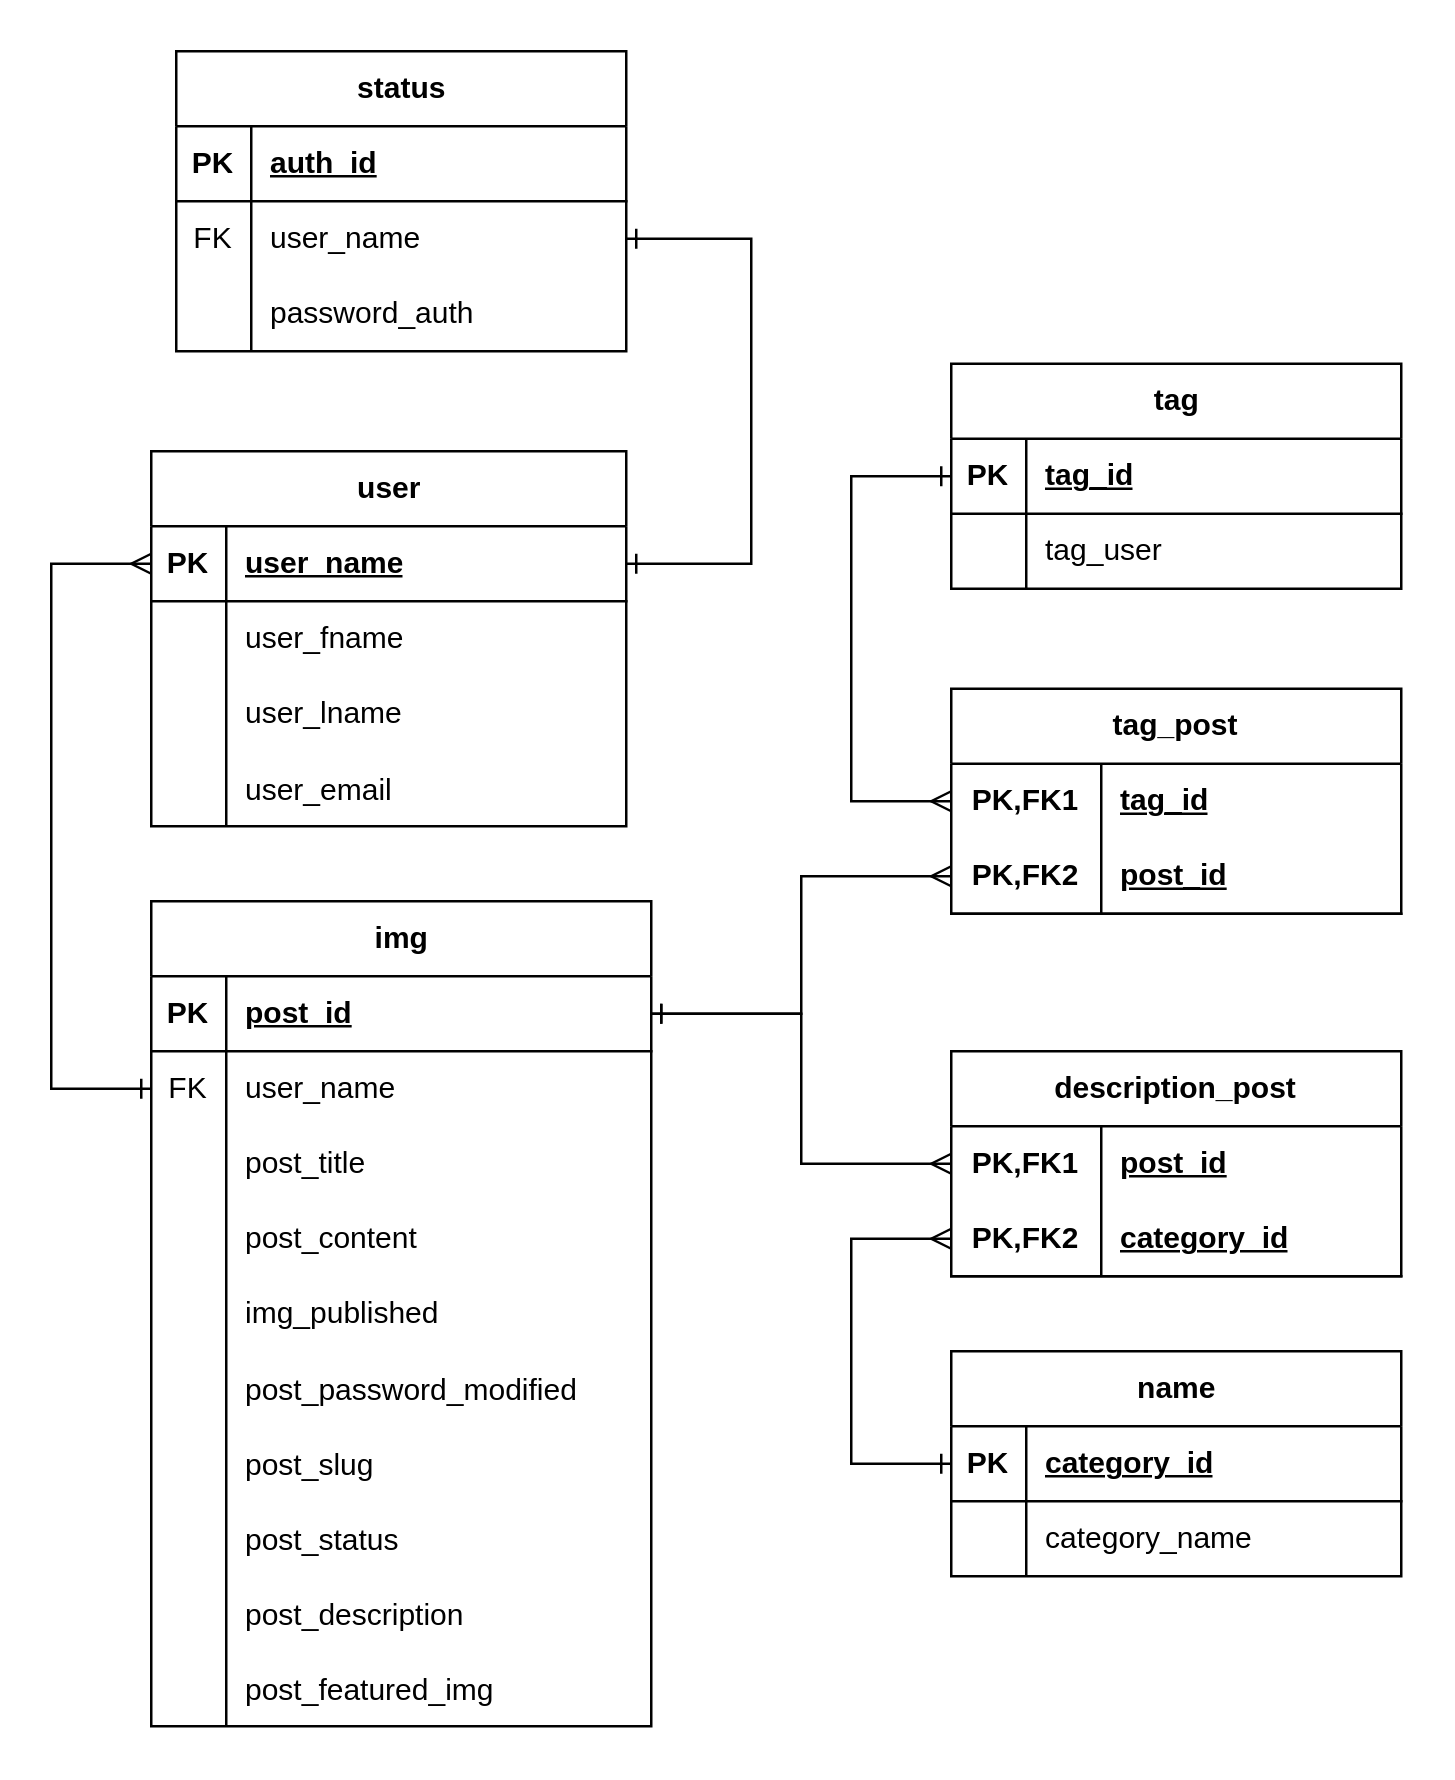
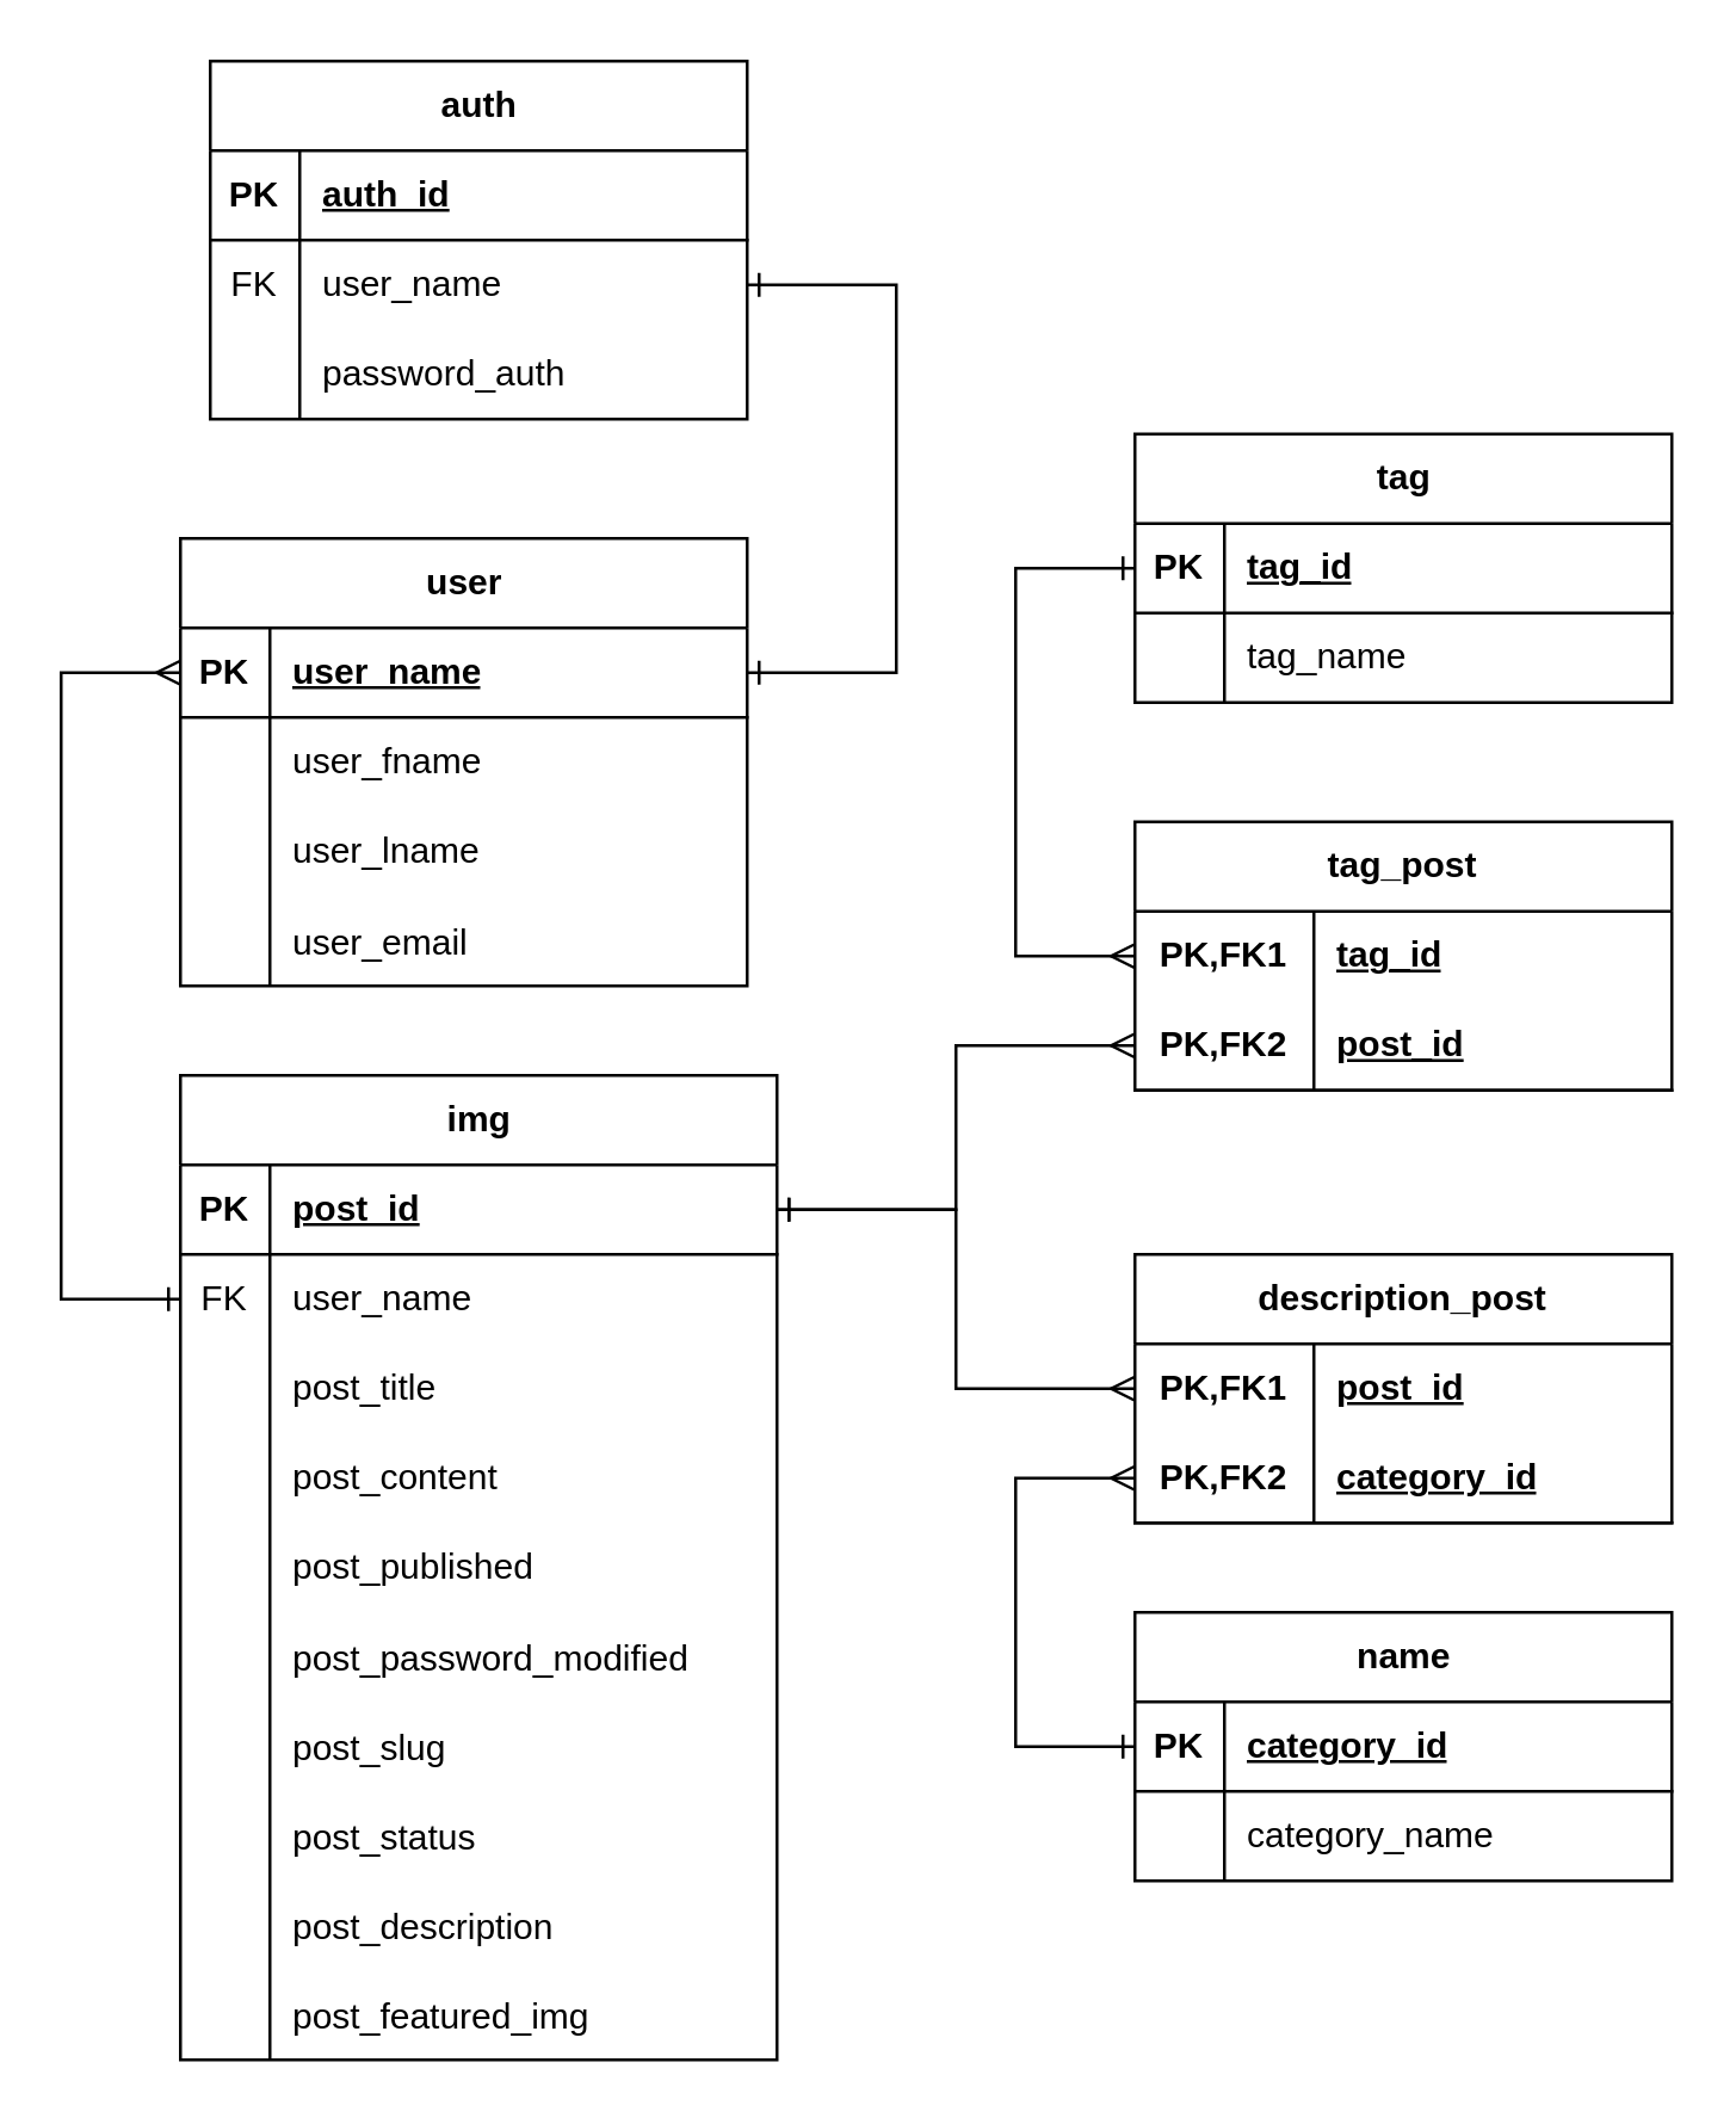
- <mxCell id="79" value="status" style="shape=table;startSize=30;container=1;collapsible=1;childLayout=tableLayout;fixedRows=1;rowLines=0;fontStyle=1;align=center;resizeLast=1;html=1;" vertex="1" parent="1"><mxGeometry x="70" y="20" width="180" height="120" as="geometry" /></mxCell>
+ <mxCell id="79" value="auth" style="shape=table;startSize=30;container=1;collapsible=1;childLayout=tableLayout;fixedRows=1;rowLines=0;fontStyle=1;align=center;resizeLast=1;html=1;" vertex="1" parent="1"><mxGeometry x="70" y="20" width="180" height="120" as="geometry" /></mxCell>
- <mxCell id="52" value="tag_user" style="shape=partialRectangle;connectable=0;fillColor=none;top=0;left=0;bottom=0;right=0;align=left;spacingLeft=6;overflow=hidden;whiteSpace=wrap;html=1;" vertex="1" parent="50"><mxGeometry x="30" width="150" height="30" as="geometry"><mxRectangle width="150" height="30" as="alternateBounds" /></mxGeometry></mxCell>
+ <mxCell id="52" value="tag_name" style="shape=partialRectangle;connectable=0;fillColor=none;top=0;left=0;bottom=0;right=0;align=left;spacingLeft=6;overflow=hidden;whiteSpace=wrap;html=1;" vertex="1" parent="50"><mxGeometry x="30" width="150" height="30" as="geometry"><mxRectangle width="150" height="30" as="alternateBounds" /></mxGeometry></mxCell>
- <mxCell id="30" value="img_published" style="shape=partialRectangle;connectable=0;fillColor=none;top=0;left=0;bottom=0;right=0;align=left;spacingLeft=6;overflow=hidden;whiteSpace=wrap;html=1;" vertex="1" parent="28"><mxGeometry x="30" width="170" height="30" as="geometry"><mxRectangle width="170" height="30" as="alternateBounds" /></mxGeometry></mxCell>
+ <mxCell id="30" value="post_published" style="shape=partialRectangle;connectable=0;fillColor=none;top=0;left=0;bottom=0;right=0;align=left;spacingLeft=6;overflow=hidden;whiteSpace=wrap;html=1;" vertex="1" parent="28"><mxGeometry x="30" width="170" height="30" as="geometry"><mxRectangle width="170" height="30" as="alternateBounds" /></mxGeometry></mxCell>
